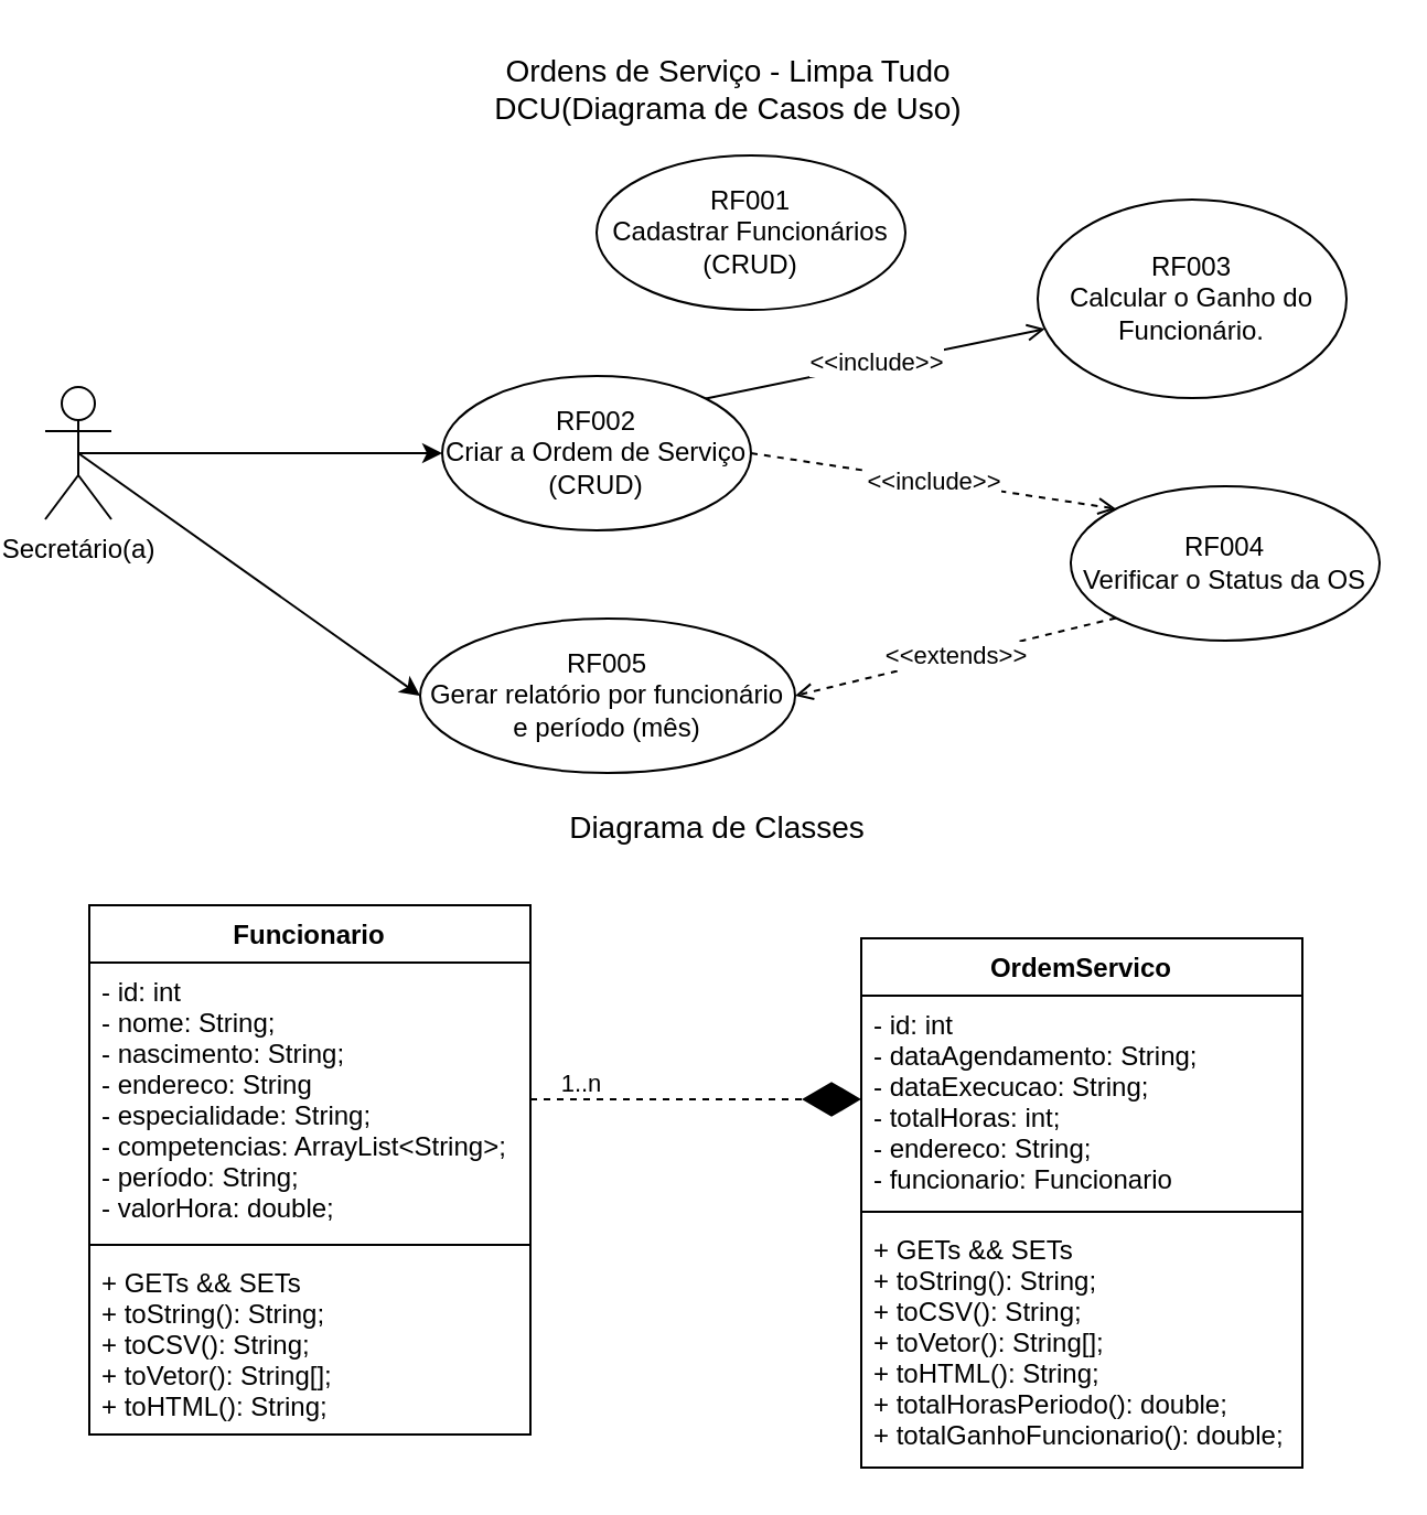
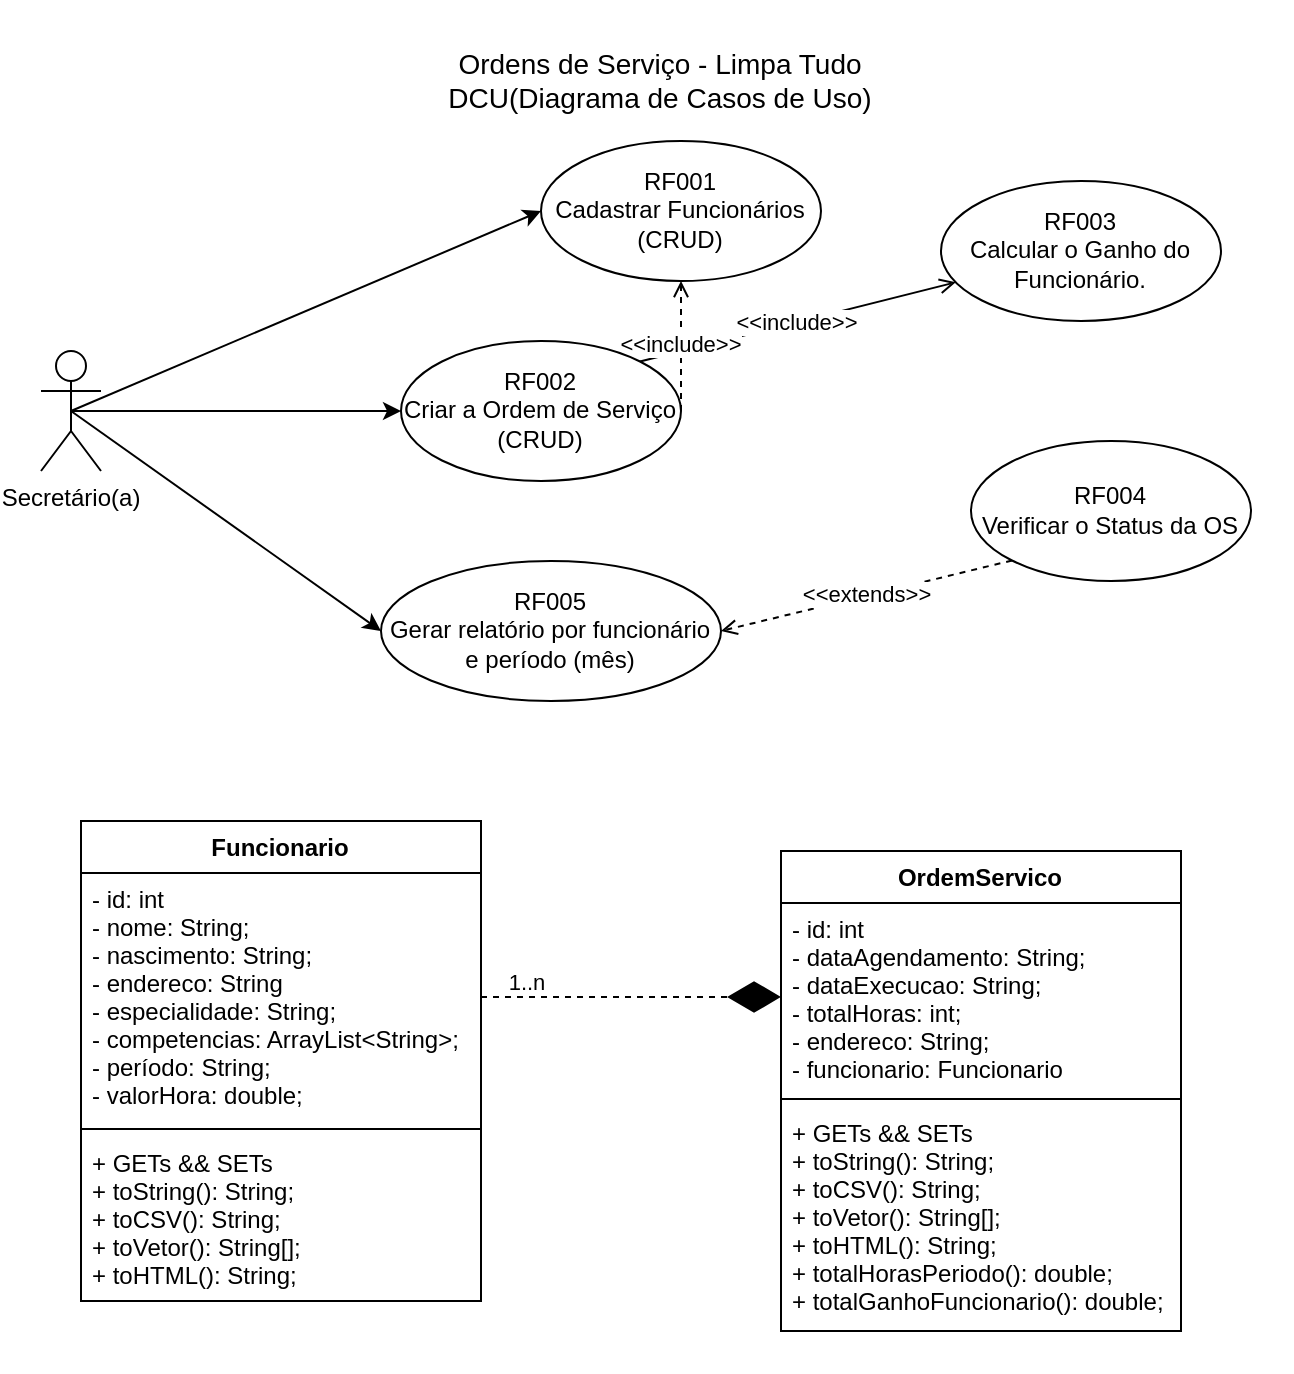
- <mxCell id="11" value="RF003&lt;br&gt;Calcular o Ganho do Funcionário." style="ellipse;whiteSpace=wrap;html=1;" vertex="1" parent="1"><mxGeometry x="470" y="90" width="140" height="90" as="geometry" /></mxCell>
+ <mxCell id="11" value="RF003&lt;br&gt;Calcular o Ganho do Funcionário." style="ellipse;whiteSpace=wrap;html=1;" vertex="1" parent="1"><mxGeometry x="470" y="90" width="140" height="70" as="geometry" /></mxCell>
+ <mxCell id="3" style="rounded=0;orthogonalLoop=1;jettySize=auto;html=1;exitX=0.5;exitY=0.5;exitDx=0;exitDy=0;exitPerimeter=0;entryX=0;entryY=0.5;entryDx=0;entryDy=0;" edge="1" parent="1" source="6" target="7"><mxGeometry relative="1" as="geometry" /></mxCell>
- <mxCell id="9" value="&amp;lt;&amp;lt;include&amp;gt;&amp;gt;" style="edgeStyle=none;rounded=0;orthogonalLoop=1;jettySize=auto;html=1;exitX=1;exitY=0.5;exitDx=0;exitDy=0;entryX=0;entryY=0;entryDx=0;entryDy=0;dashed=1;endArrow=open;endFill=0;" edge="1" parent="1" source="10" target="13"><mxGeometry relative="1" as="geometry" /></mxCell>
+ <mxCell id="9" value="&amp;lt;&amp;lt;include&amp;gt;&amp;gt;" style="edgeStyle=none;rounded=0;orthogonalLoop=1;jettySize=auto;html=1;exitX=1;exitY=0.5;exitDx=0;exitDy=0;dashed=1;endArrow=open;endFill=0;" edge="1" parent="1" source="10" target="7"><mxGeometry relative="1" as="geometry" /></mxCell>
- <mxCell id="15" value="Diagrama de Classes" style="text;html=1;strokeColor=none;fillColor=none;align=center;verticalAlign=middle;whiteSpace=wrap;rounded=0;fontSize=14;" vertex="1" parent="1"><mxGeometry x="250" y="360" width="150" height="30" as="geometry" /></mxCell>
